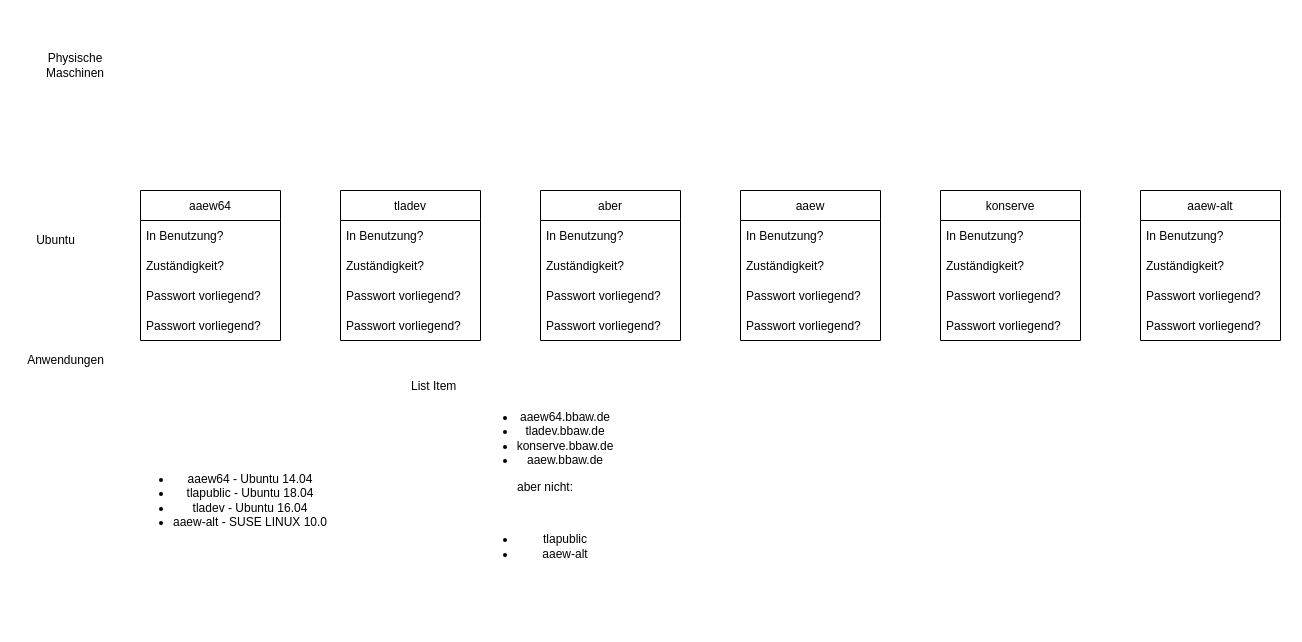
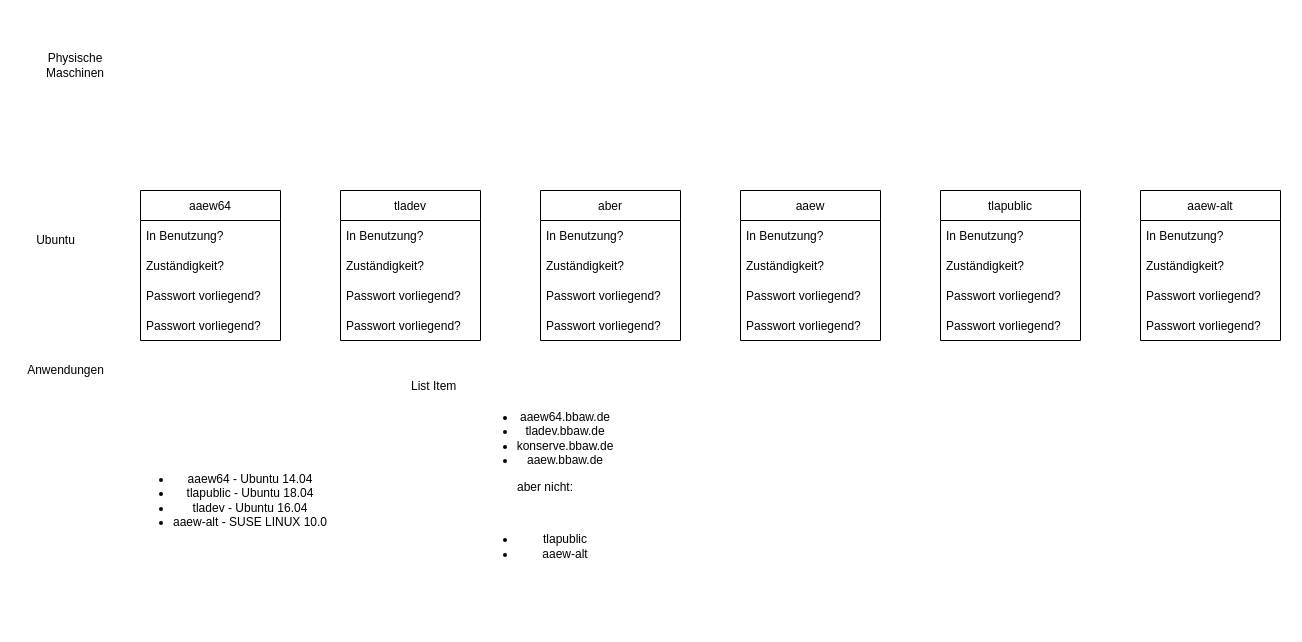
- <mxCell id="28" value="konserve" style="swimlane;fontStyle=0;childLayout=stackLayout;horizontal=1;startSize=30;horizontalStack=0;resizeParent=1;resizeParentMax=0;resizeLast=0;collapsible=1;marginBottom=0;" vertex="1" parent="1"><mxGeometry x="940" y="190" width="140" height="150" as="geometry" /></mxCell>
+ <mxCell id="28" value="tlapublic" style="swimlane;fontStyle=0;childLayout=stackLayout;horizontal=1;startSize=30;horizontalStack=0;resizeParent=1;resizeParentMax=0;resizeLast=0;collapsible=1;marginBottom=0;" vertex="1" parent="1"><mxGeometry x="940" y="190" width="140" height="150" as="geometry" /></mxCell>
- <mxCell id="12" value="Anwendungen" style="text;html=1;align=center;verticalAlign=middle;resizable=0;points=[];autosize=1;strokeColor=none;fillColor=none;" parent="1" vertex="1"><mxGeometry x="20" y="350" width="90" height="20" as="geometry" /></mxCell>
+ <mxCell id="12" value="Anwendungen" style="text;html=1;align=center;verticalAlign=middle;resizable=0;points=[];autosize=1;strokeColor=none;fillColor=none;" parent="1" vertex="1"><mxGeometry x="20" y="360" width="90" height="20" as="geometry" /></mxCell>
